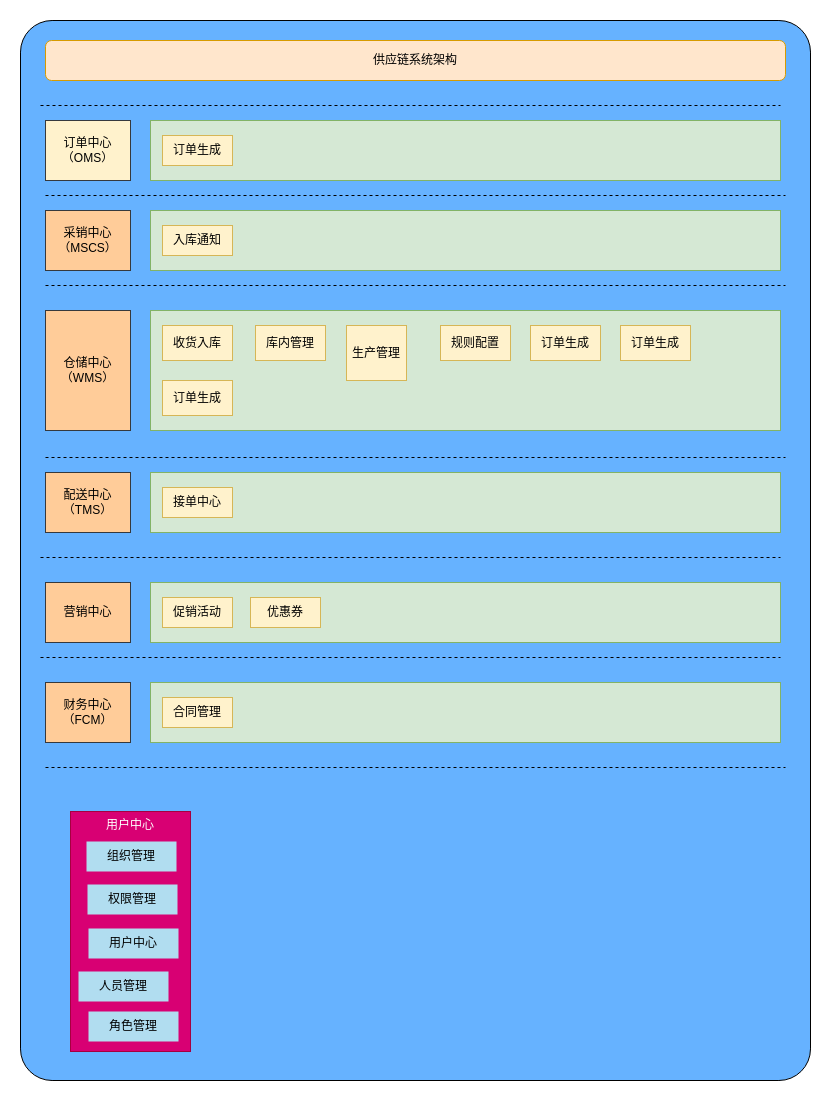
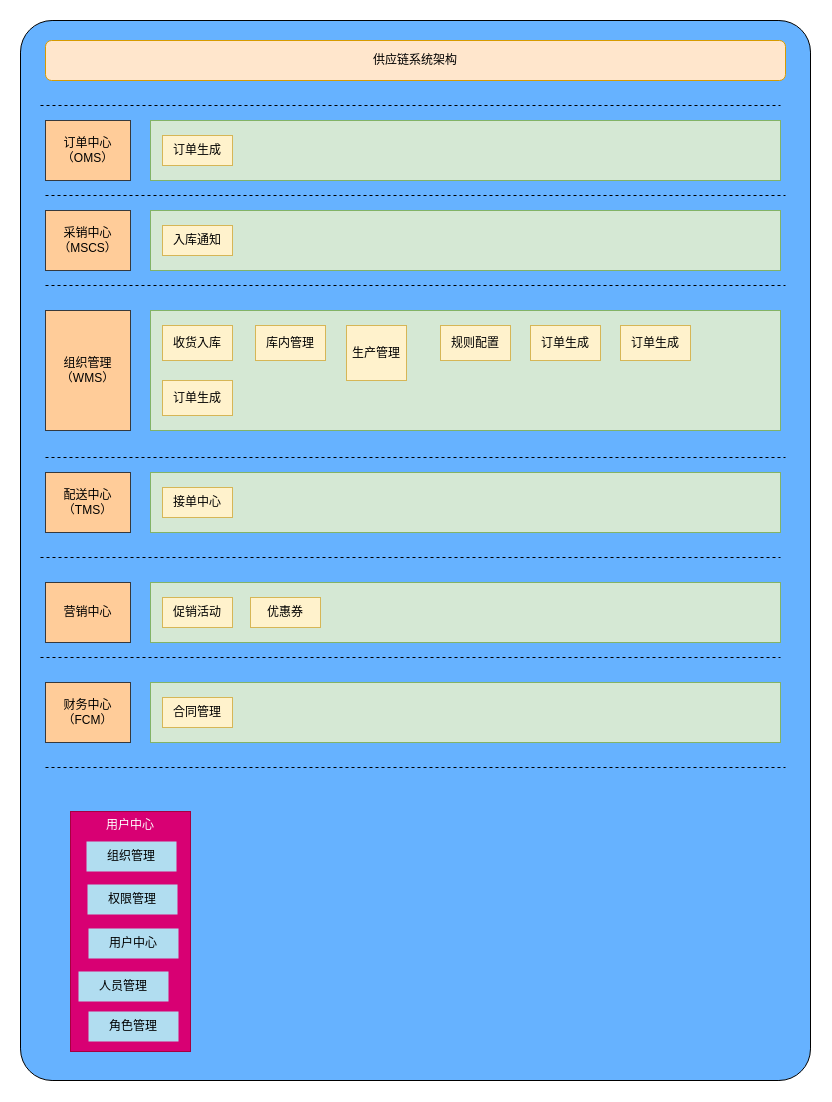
- <mxCell id="4" value="订单中心&lt;br&gt;（OMS）" style="rounded=0;whiteSpace=wrap;html=1;fillColor=#fff2cc;strokeColor=#36393d;" vertex="1" parent="1"><mxGeometry x="45" y="120" width="85" height="60" as="geometry" /></mxCell>
+ <mxCell id="4" value="订单中心&lt;br&gt;（OMS）" style="rounded=0;whiteSpace=wrap;html=1;fillColor=#ffcc99;strokeColor=#36393d;" vertex="1" parent="1"><mxGeometry x="45" y="120" width="85" height="60" as="geometry" /></mxCell>
- <mxCell id="6" value="仓储中心&lt;br&gt;（WMS）" style="rounded=0;whiteSpace=wrap;html=1;fillColor=#ffcc99;strokeColor=#36393d;" vertex="1" parent="1"><mxGeometry x="45" y="310" width="85" height="120" as="geometry" /></mxCell>
+ <mxCell id="6" value="组织管理&lt;br&gt;（WMS）" style="rounded=0;whiteSpace=wrap;html=1;fillColor=#ffcc99;strokeColor=#36393d;" vertex="1" parent="1"><mxGeometry x="45" y="310" width="85" height="120" as="geometry" /></mxCell>
